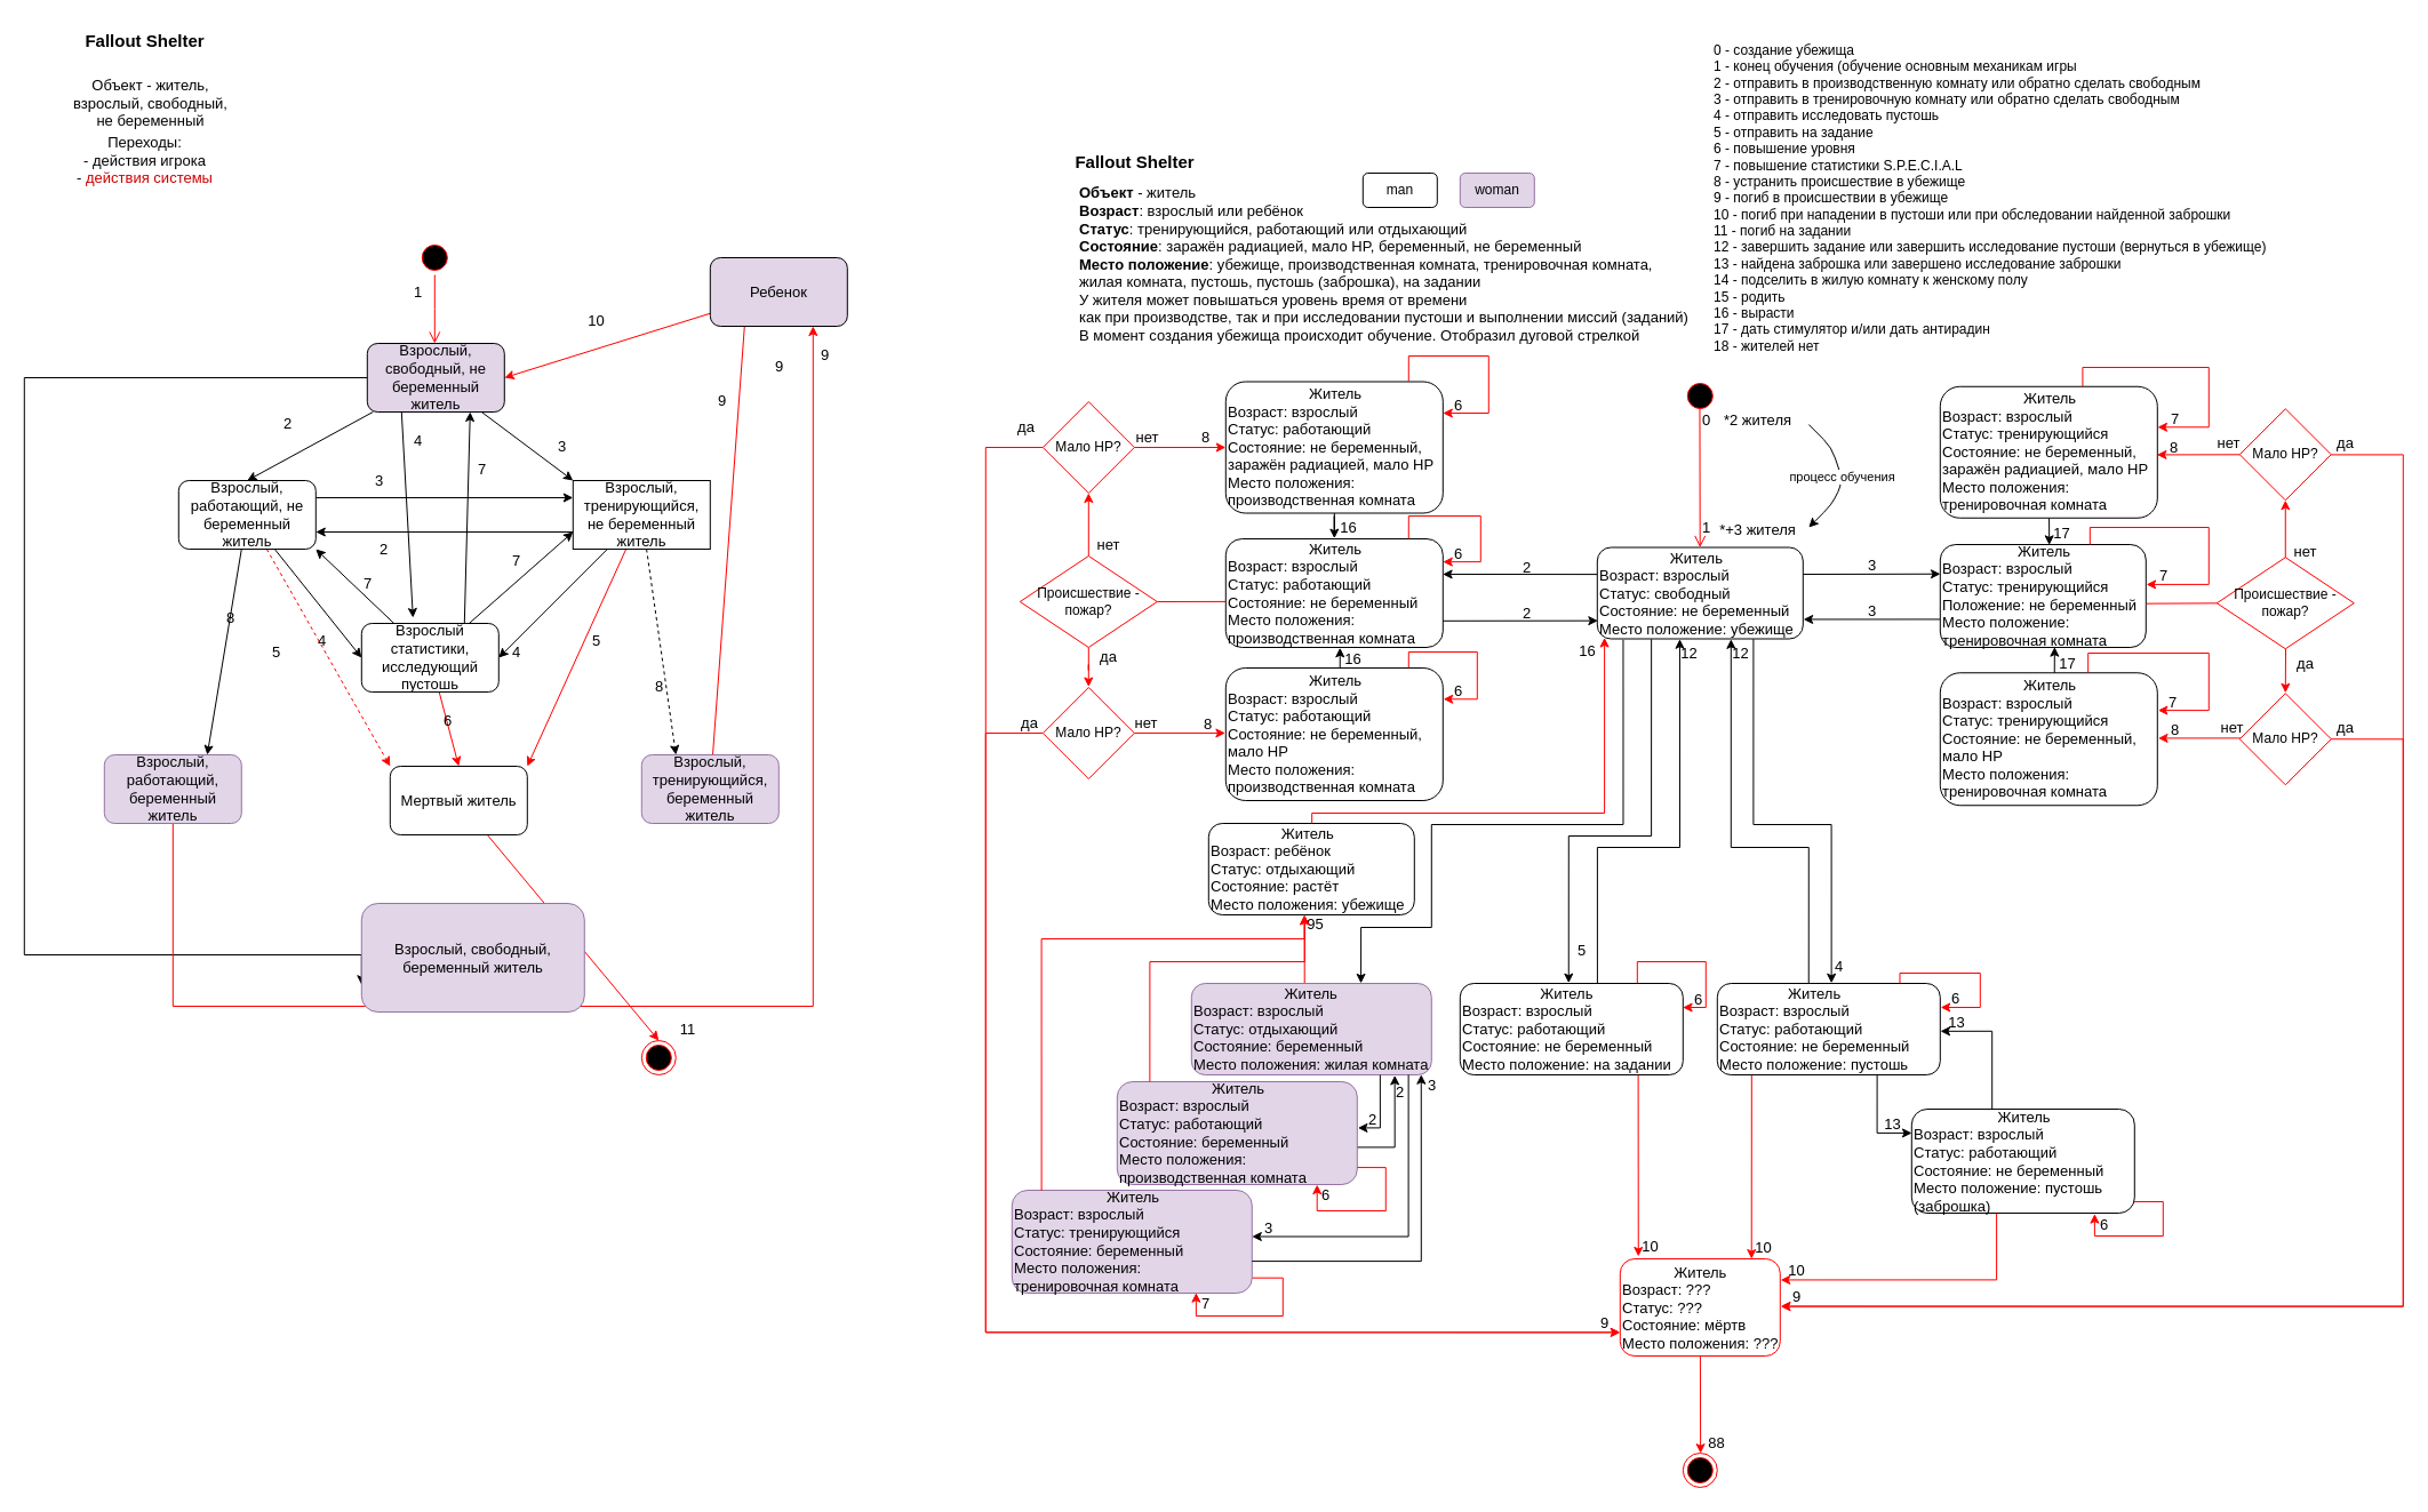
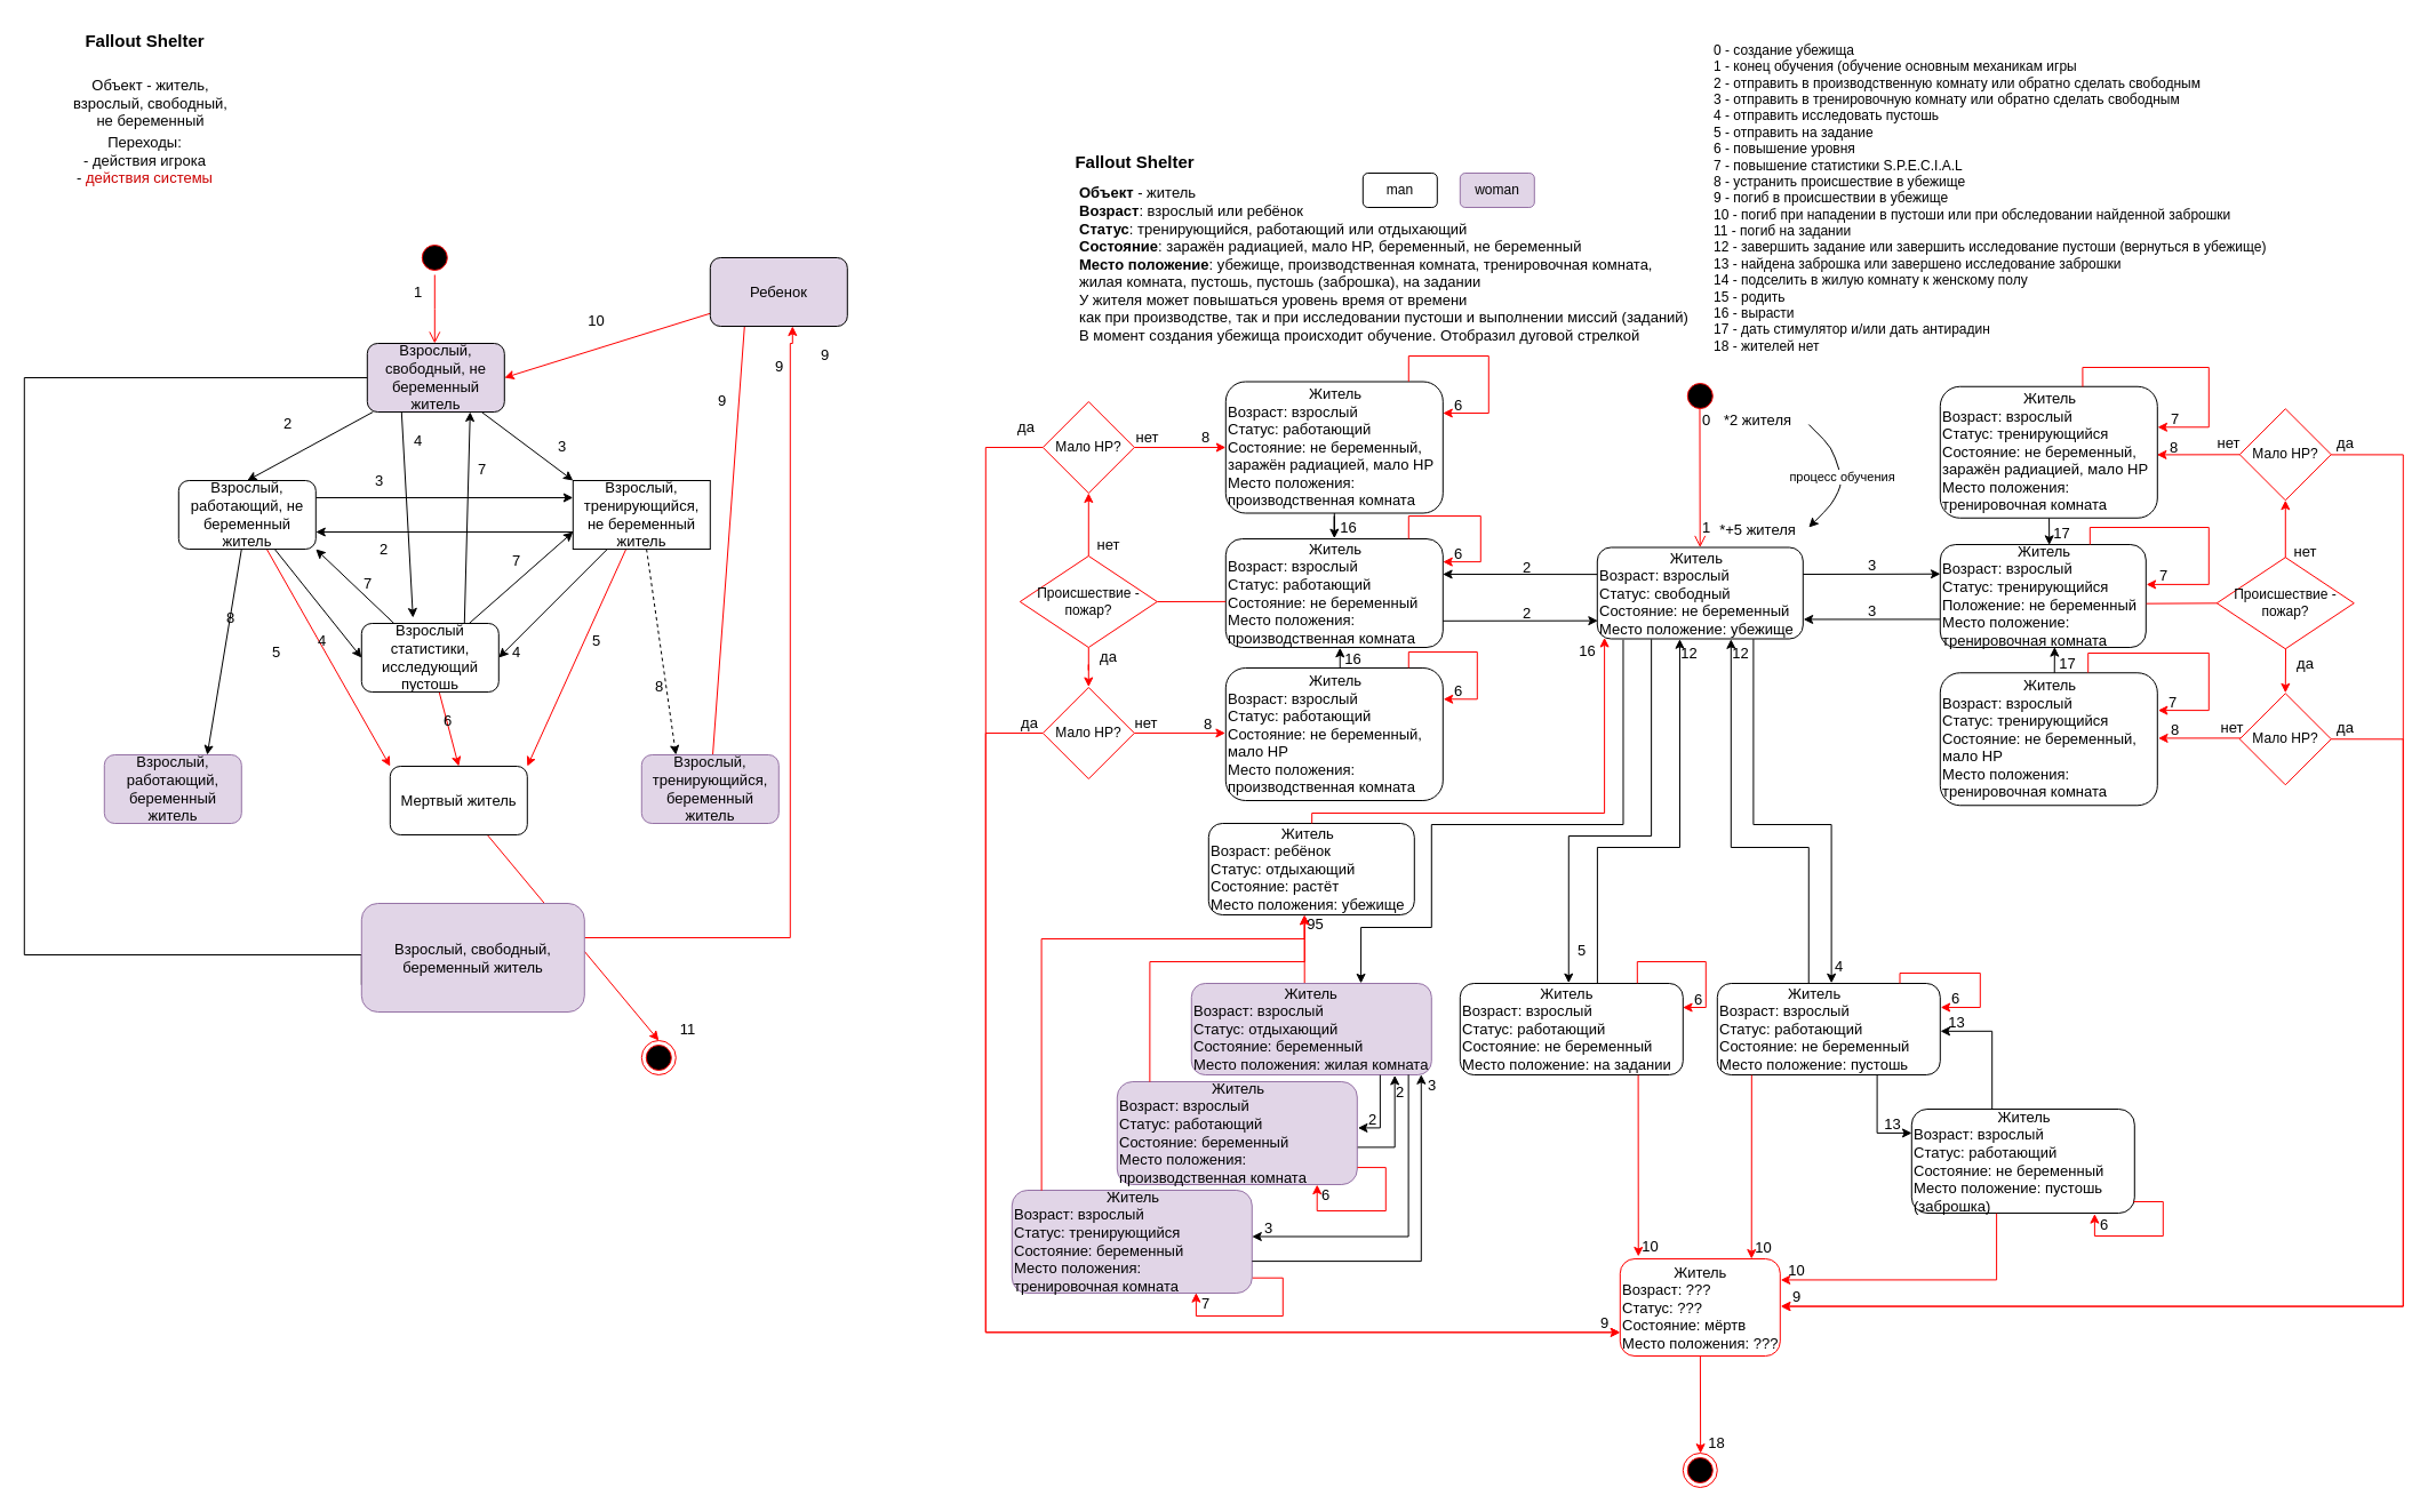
- <mxCell id="155" value="*+3 жителя" style="text;html=1;align=center;verticalAlign=middle;resizable=0;points=[];autosize=1;strokeColor=none;fillColor=none;fontSize=13;fontColor=#000000;" parent="1" vertex="1"><mxGeometry x="1496.8" y="452.75" width="80" height="20" as="geometry" /></mxCell>
+ <mxCell id="155" value="*+5 жителя" style="text;html=1;align=center;verticalAlign=middle;resizable=0;points=[];autosize=1;strokeColor=none;fillColor=none;fontSize=13;fontColor=#000000;" parent="1" vertex="1"><mxGeometry x="1496.8" y="452.75" width="80" height="20" as="geometry" /></mxCell>
- <mxCell id="15" style="edgeStyle=none;rounded=0;orthogonalLoop=1;jettySize=auto;html=1;entryX=0;entryY=0;entryDx=0;entryDy=0;fontSize=13;fontColor=#000000;strokeColor=#FF0000;dashed=1;" parent="1" source="17" target="36" edge="1"><mxGeometry relative="1" as="geometry" /></mxCell>
+ <mxCell id="15" style="edgeStyle=none;rounded=0;orthogonalLoop=1;jettySize=auto;html=1;entryX=0;entryY=0;entryDx=0;entryDy=0;fontSize=13;fontColor=#000000;strokeColor=#FF0000;" parent="1" source="17" target="36" edge="1"><mxGeometry relative="1" as="geometry" /></mxCell>
+ <mxCell id="47" style="edgeStyle=orthogonalEdgeStyle;rounded=0;orthogonalLoop=1;jettySize=auto;html=1;entryX=0.6;entryY=1;entryDx=0;entryDy=0;strokeColor=#FF0000;fontSize=13;fontColor=#000000;entryPerimeter=0;" parent="1" source="48" target="52" edge="1"><mxGeometry relative="1" as="geometry"><Array as="points"><mxPoint x="690.8" y="820" /><mxPoint x="690.8" y="300" /><mxPoint x="692.8" y="300" /></Array></mxGeometry></mxCell>
- <mxCell id="45" style="edgeStyle=orthogonalEdgeStyle;rounded=0;orthogonalLoop=1;jettySize=auto;html=1;entryX=0.75;entryY=1;entryDx=0;entryDy=0;strokeColor=#FF0000;fontSize=13;fontColor=#000000;" parent="1" source="46" target="52" edge="1"><mxGeometry relative="1" as="geometry"><Array as="points"><mxPoint x="150.8" y="880" /><mxPoint x="710.8" y="880" /></Array></mxGeometry></mxCell>
- <mxCell id="11" style="edgeStyle=orthogonalEdgeStyle;rounded=0;orthogonalLoop=1;jettySize=auto;html=1;entryX=0;entryY=0.75;entryDx=0;entryDy=0;strokeColor=#000000;fontSize=13;fontColor=#000000;" parent="1" source="12" target="48" edge="1"><mxGeometry relative="1" as="geometry"><Array as="points"><mxPoint x="20.8" y="330" /><mxPoint x="20.8" y="835" /></Array></mxGeometry></mxCell>
+ <mxCell id="11" style="edgeStyle=orthogonalEdgeStyle;rounded=0;orthogonalLoop=1;jettySize=auto;html=1;entryX=0;entryY=0.75;entryDx=0;entryDy=0;strokeColor=#000000;fontSize=13;fontColor=#000000;endArrow=none;" parent="1" source="12" target="48" edge="1"><mxGeometry relative="1" as="geometry"><Array as="points"><mxPoint x="20.8" y="330" /><mxPoint x="20.8" y="835" /></Array></mxGeometry></mxCell>
- <mxCell id="178" value="88" style="text;html=1;align=center;verticalAlign=middle;resizable=0;points=[];autosize=1;strokeColor=none;fillColor=none;fontSize=13;fontColor=#000000;" parent="1" vertex="1"><mxGeometry x="1485.8" y="1252" width="30" height="20" as="geometry" /></mxCell>
+ <mxCell id="178" value="18" style="text;html=1;align=center;verticalAlign=middle;resizable=0;points=[];autosize=1;strokeColor=none;fillColor=none;fontSize=13;fontColor=#000000;" parent="1" vertex="1"><mxGeometry x="1485.8" y="1252" width="30" height="20" as="geometry" /></mxCell>
